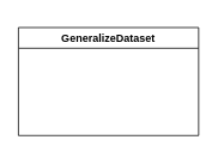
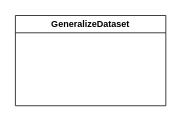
- <mxCell id="2" value="GeneralizeDataset" style="swimlane;whiteSpace=wrap" parent="1" vertex="1"><mxGeometry x="20" y="30" width="200" height="120" as="geometry" /></mxCell>
+ <mxCell id="2" value="GeneralizeDataset" style="swimlane;whiteSpace=wrap" parent="1" vertex="1"><mxGeometry x="20" y="20" width="200" height="120" as="geometry" /></mxCell>
